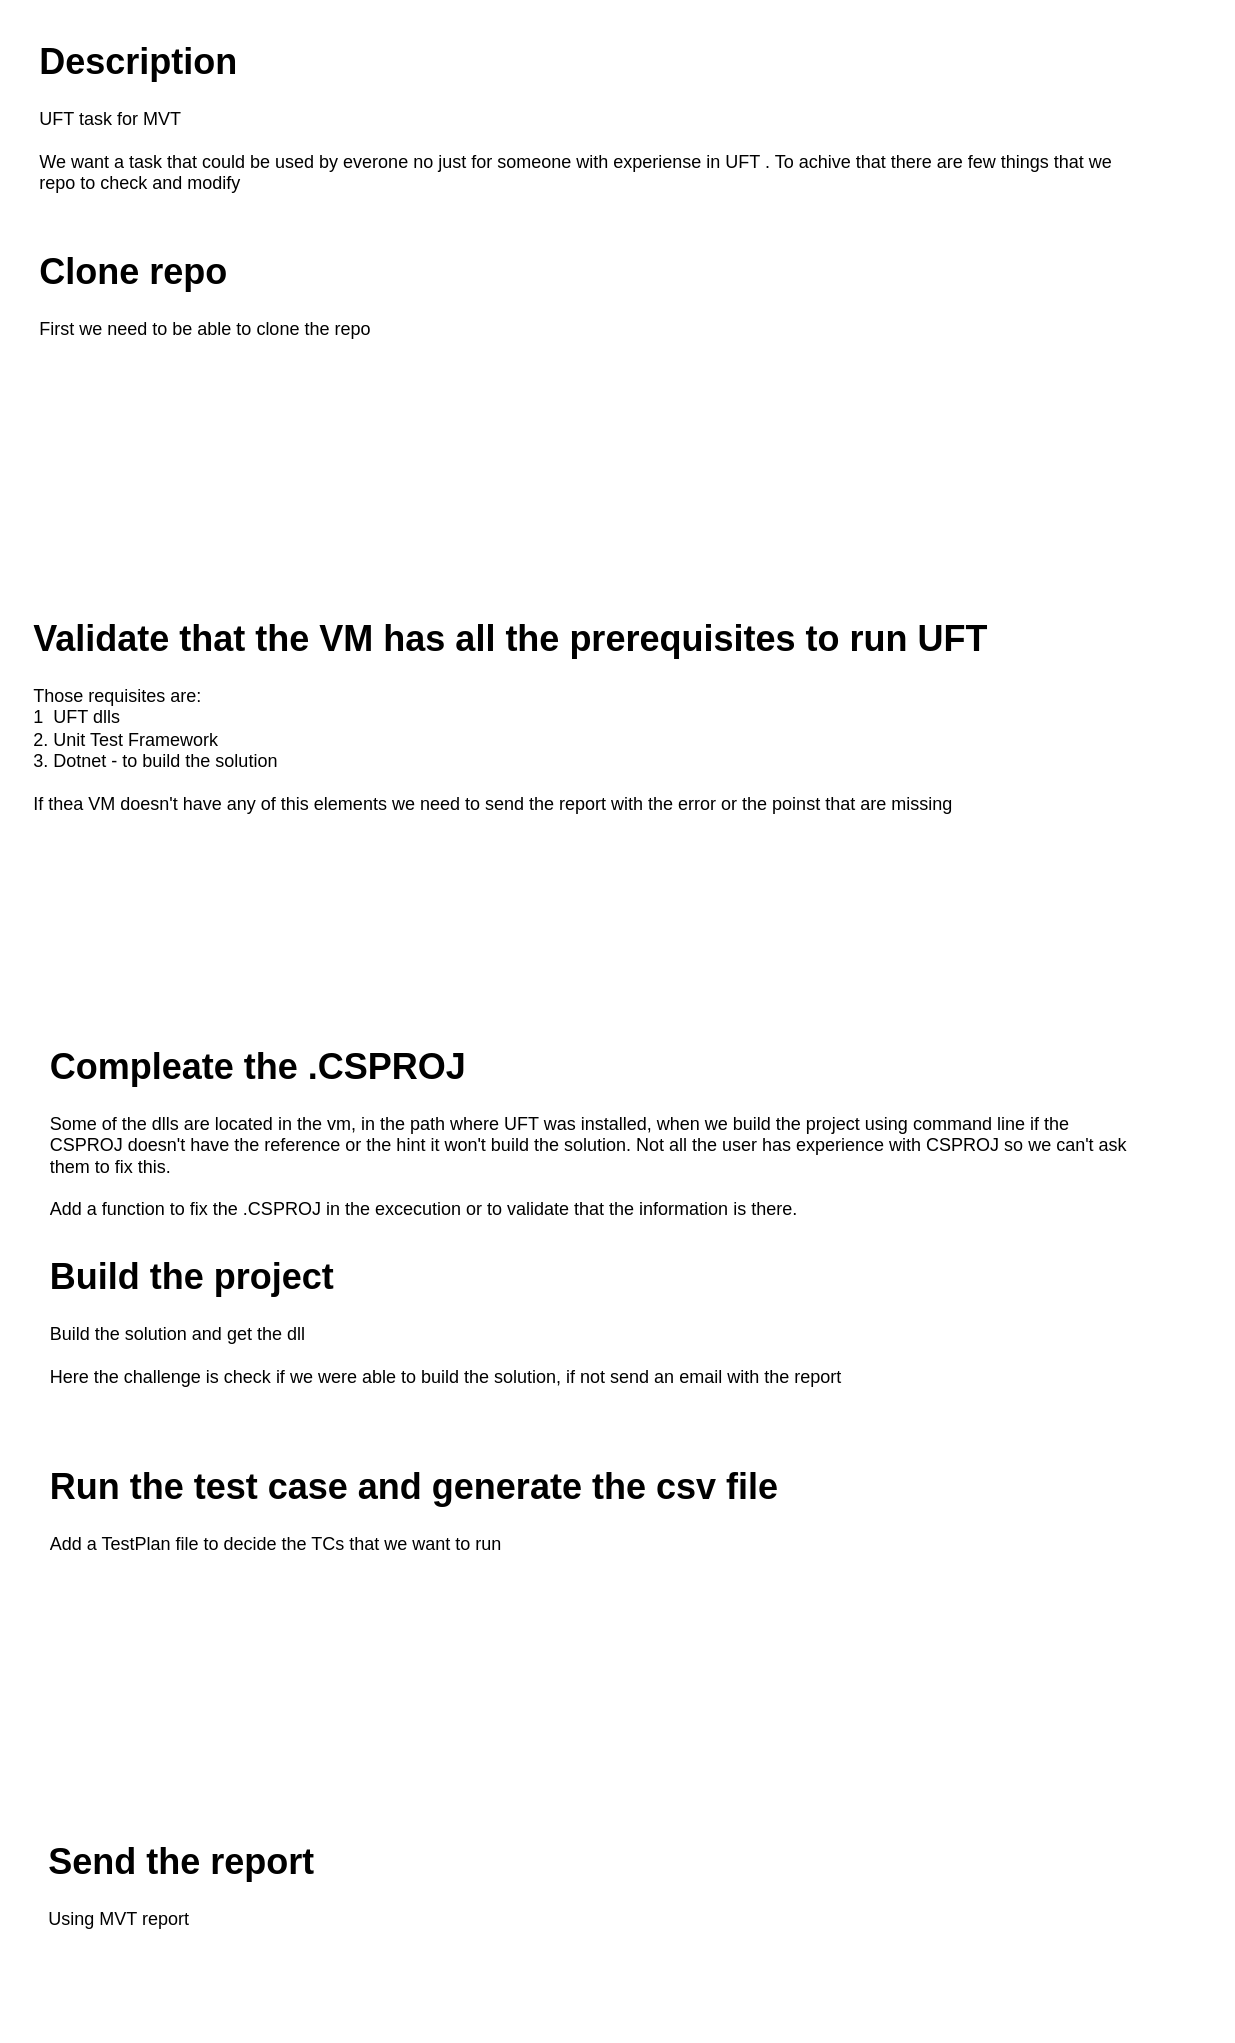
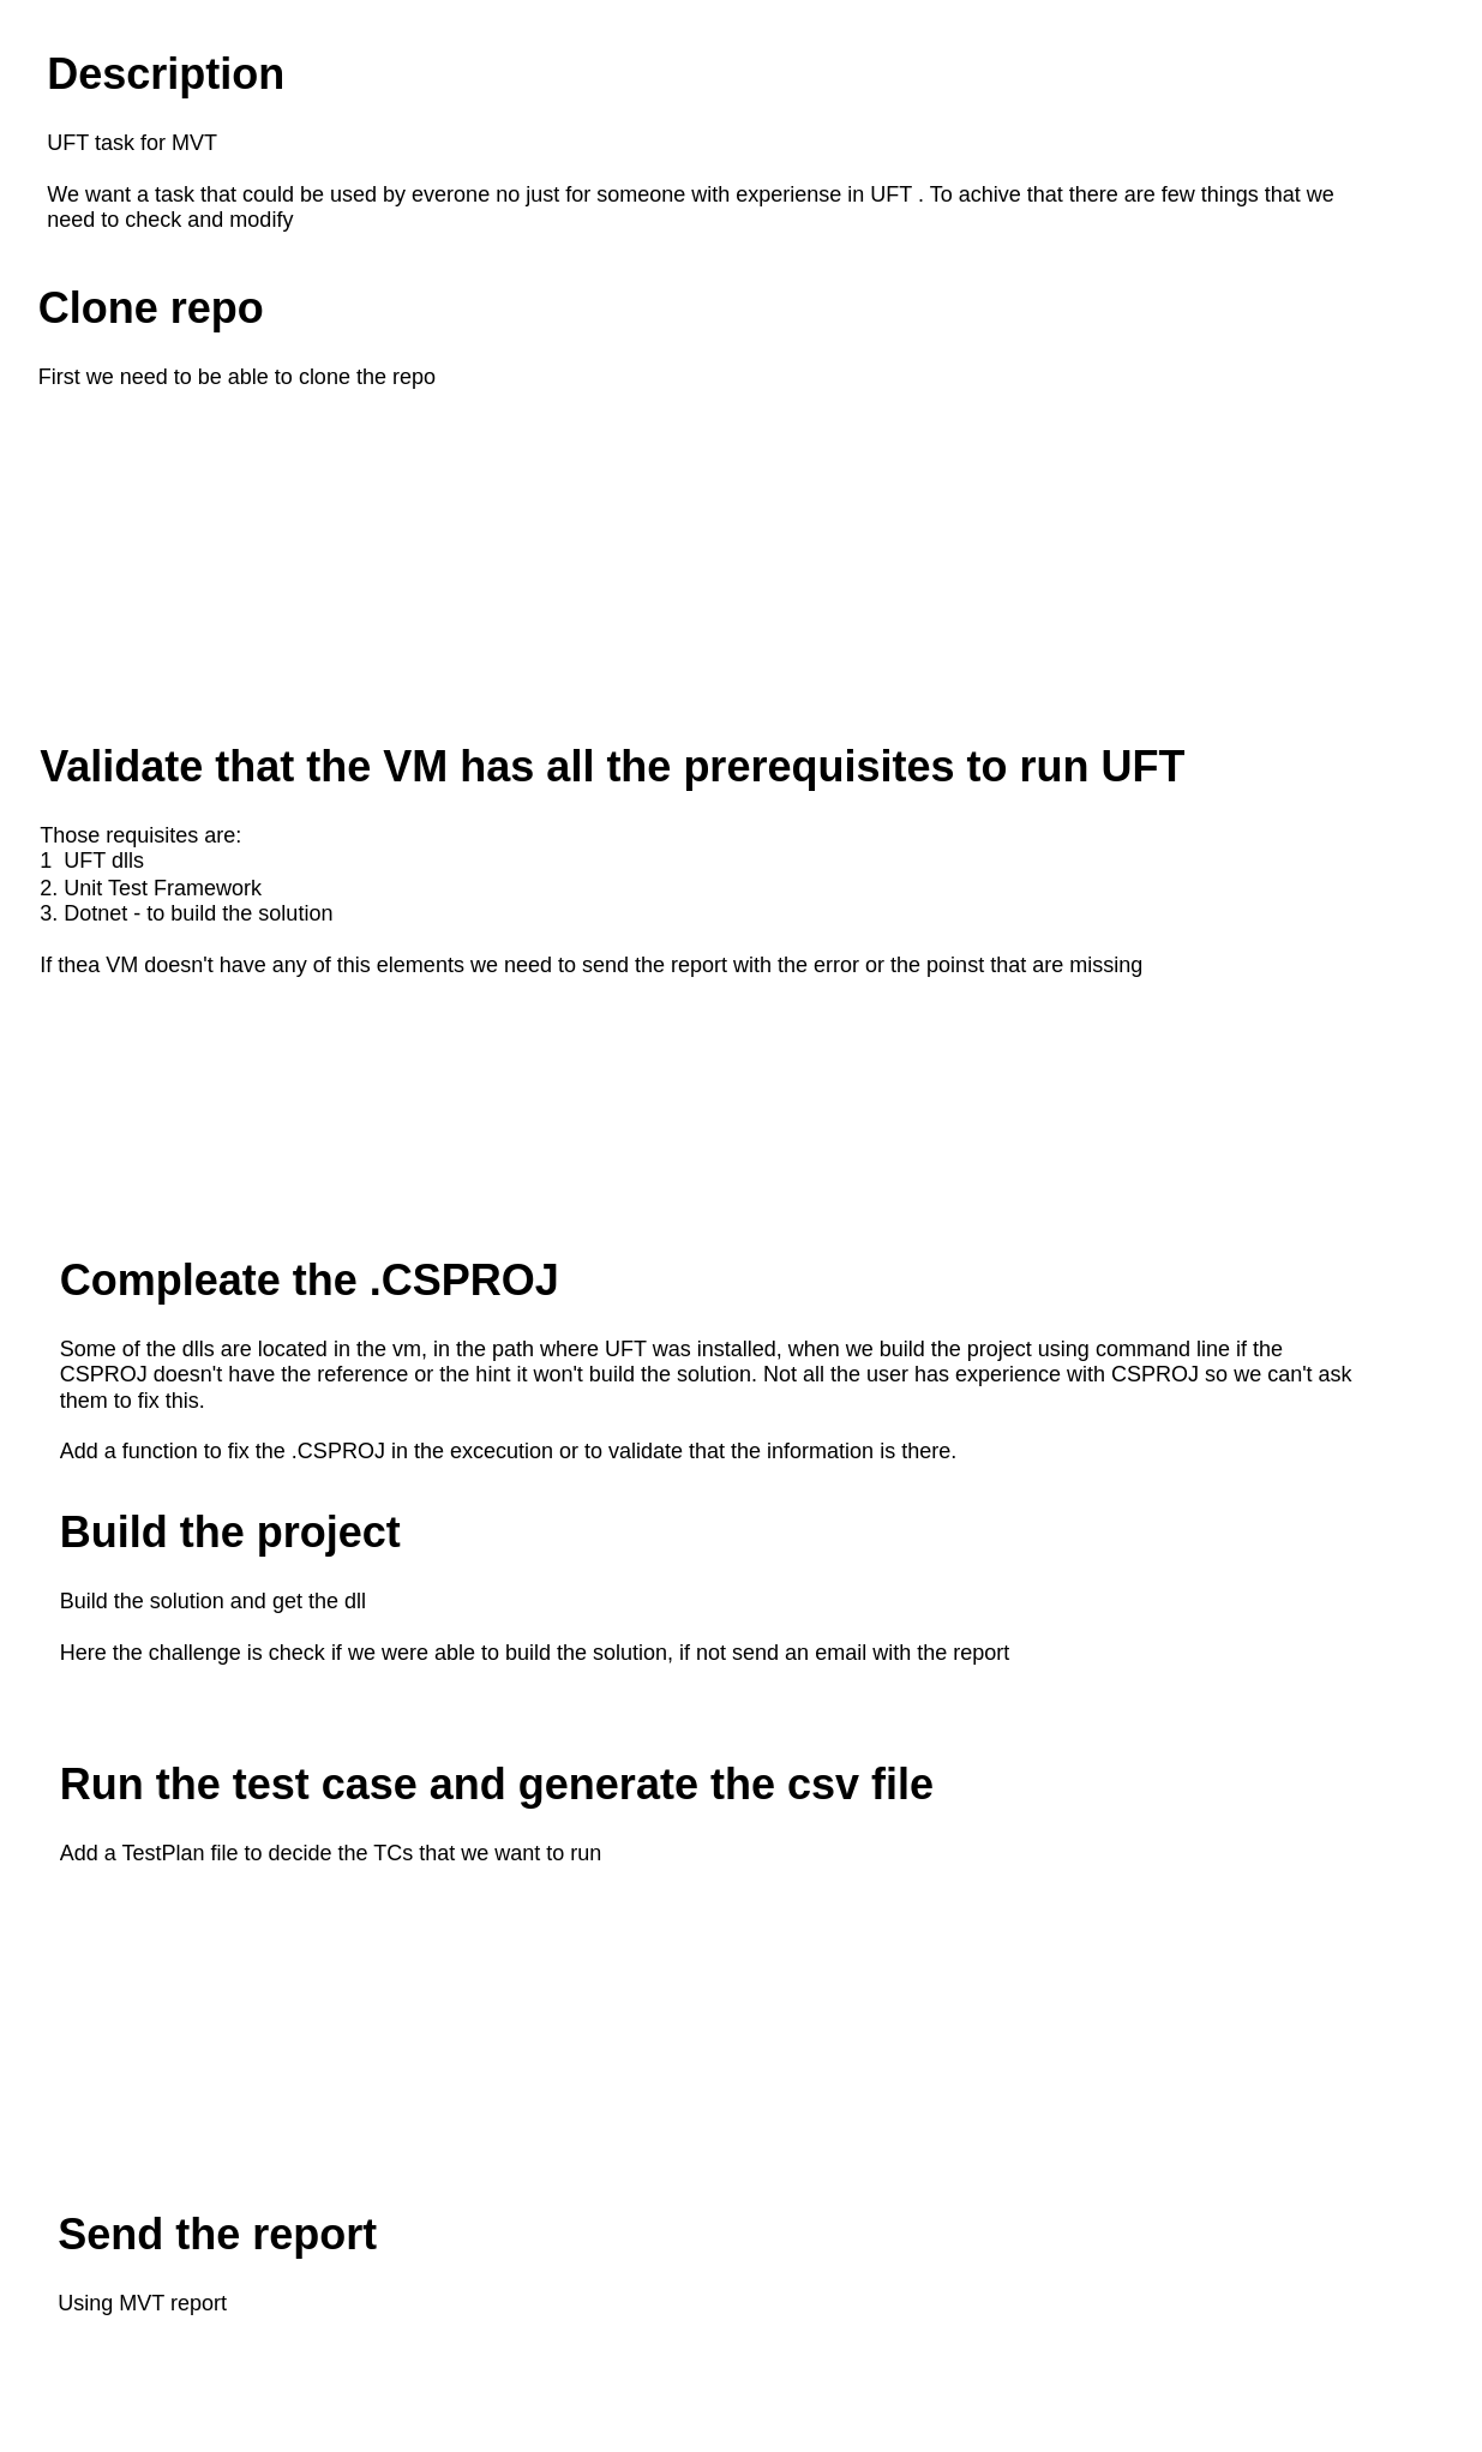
- <mxCell id="2" value="&lt;h1 style=&quot;margin-top: 0px;&quot;&gt;Description&lt;/h1&gt;&lt;div&gt;UFT task for MVT&lt;/div&gt;&lt;div&gt;&lt;br&gt;&lt;/div&gt;&lt;div&gt;We want a task that could be used by everone no just for someone with experiense in UFT . To achive that there are few things that we repo to check and modify&lt;/div&gt;&lt;div&gt;&lt;br&gt;&lt;/div&gt;" style="text;html=1;whiteSpace=wrap;overflow=hidden;rounded=0;" parent="1" vertex="1"><mxGeometry x="24" y="20" width="740" height="120" as="geometry" /></mxCell>
+ <mxCell id="2" value="&lt;h1 style=&quot;margin-top: 0px;&quot;&gt;Description&lt;/h1&gt;&lt;div&gt;UFT task for MVT&lt;/div&gt;&lt;div&gt;&lt;br&gt;&lt;/div&gt;&lt;div&gt;We want a task that could be used by everone no just for someone with experiense in UFT . To achive that there are few things that we need to check and modify&lt;/div&gt;&lt;div&gt;&lt;br&gt;&lt;/div&gt;" style="text;html=1;whiteSpace=wrap;overflow=hidden;rounded=0;" parent="1" vertex="1"><mxGeometry x="24" y="20" width="740" height="120" as="geometry" /></mxCell>
- <mxCell id="3" value="&lt;h1 style=&quot;margin-top: 0px;&quot;&gt;Clone repo&lt;/h1&gt;&lt;div&gt;First we need to be able to clone the repo&lt;/div&gt;" style="text;html=1;whiteSpace=wrap;overflow=hidden;rounded=0;" parent="1" vertex="1"><mxGeometry x="24" y="160" width="740" height="90" as="geometry" /></mxCell>
+ <mxCell id="3" value="&lt;h1 style=&quot;margin-top: 0px;&quot;&gt;Clone repo&lt;/h1&gt;&lt;div&gt;First we need to be able to clone the repo&lt;/div&gt;" style="text;html=1;whiteSpace=wrap;overflow=hidden;rounded=0;" parent="1" vertex="1"><mxGeometry x="19" y="150" width="740" height="90" as="geometry" /></mxCell>
